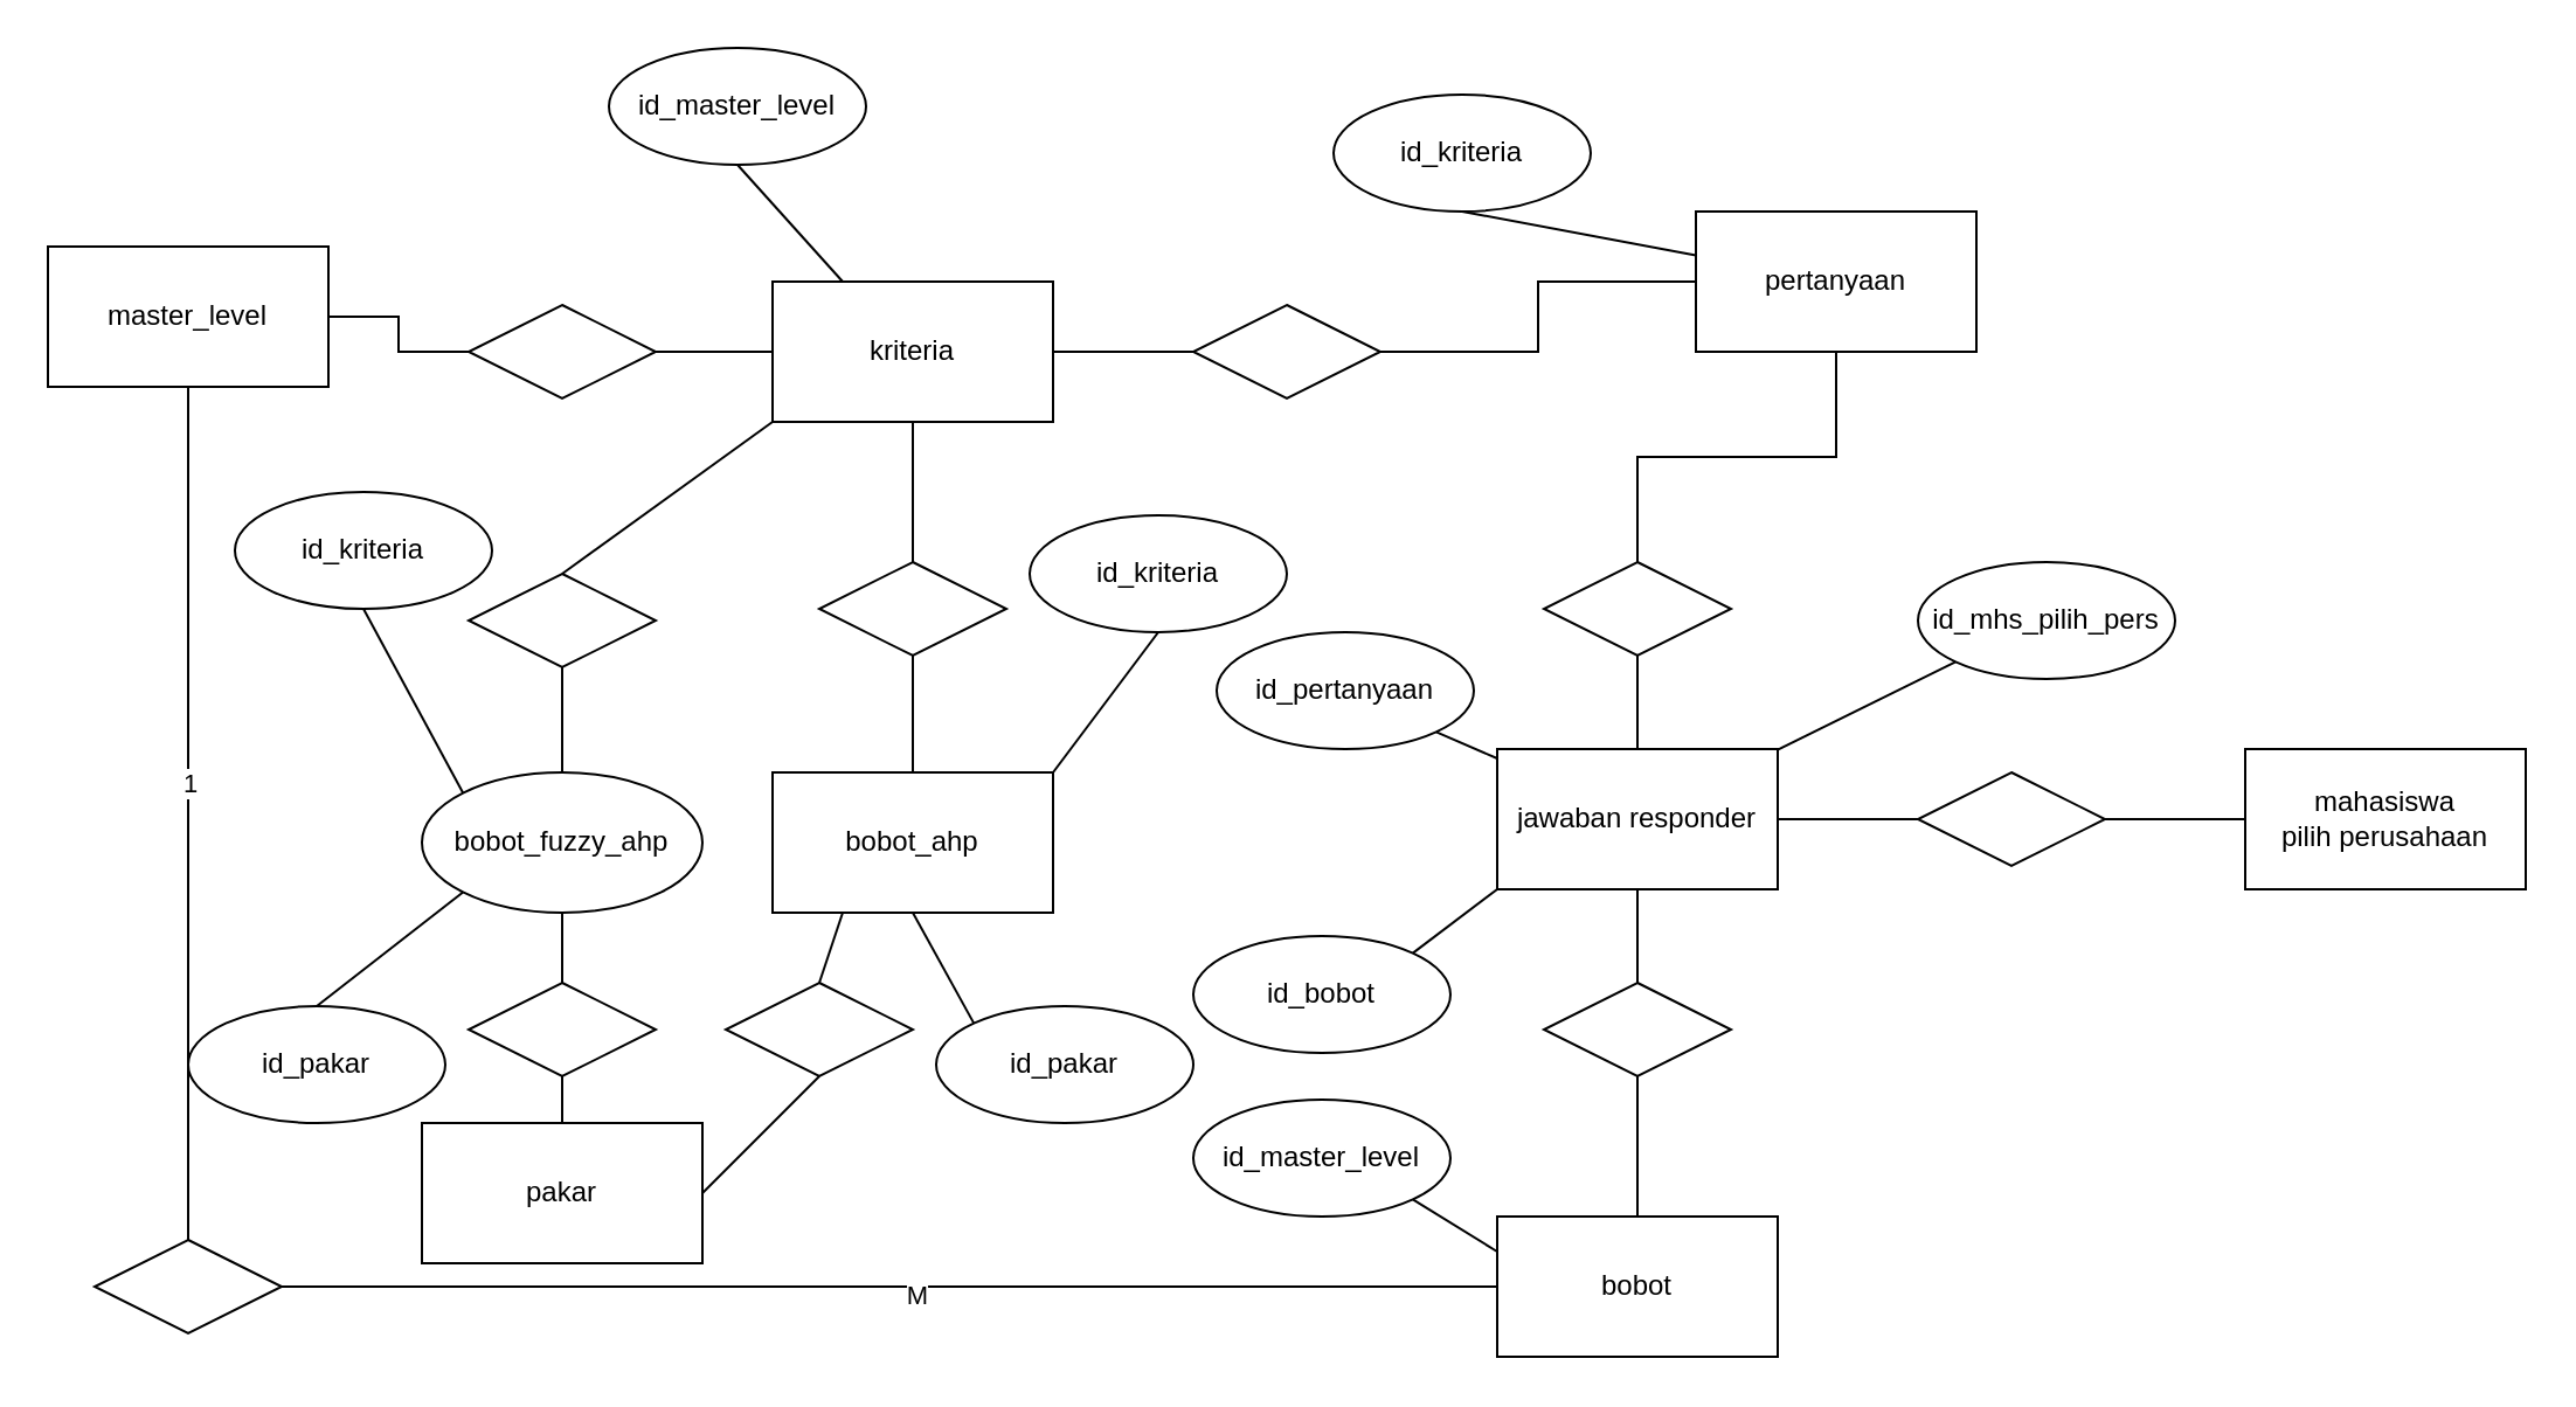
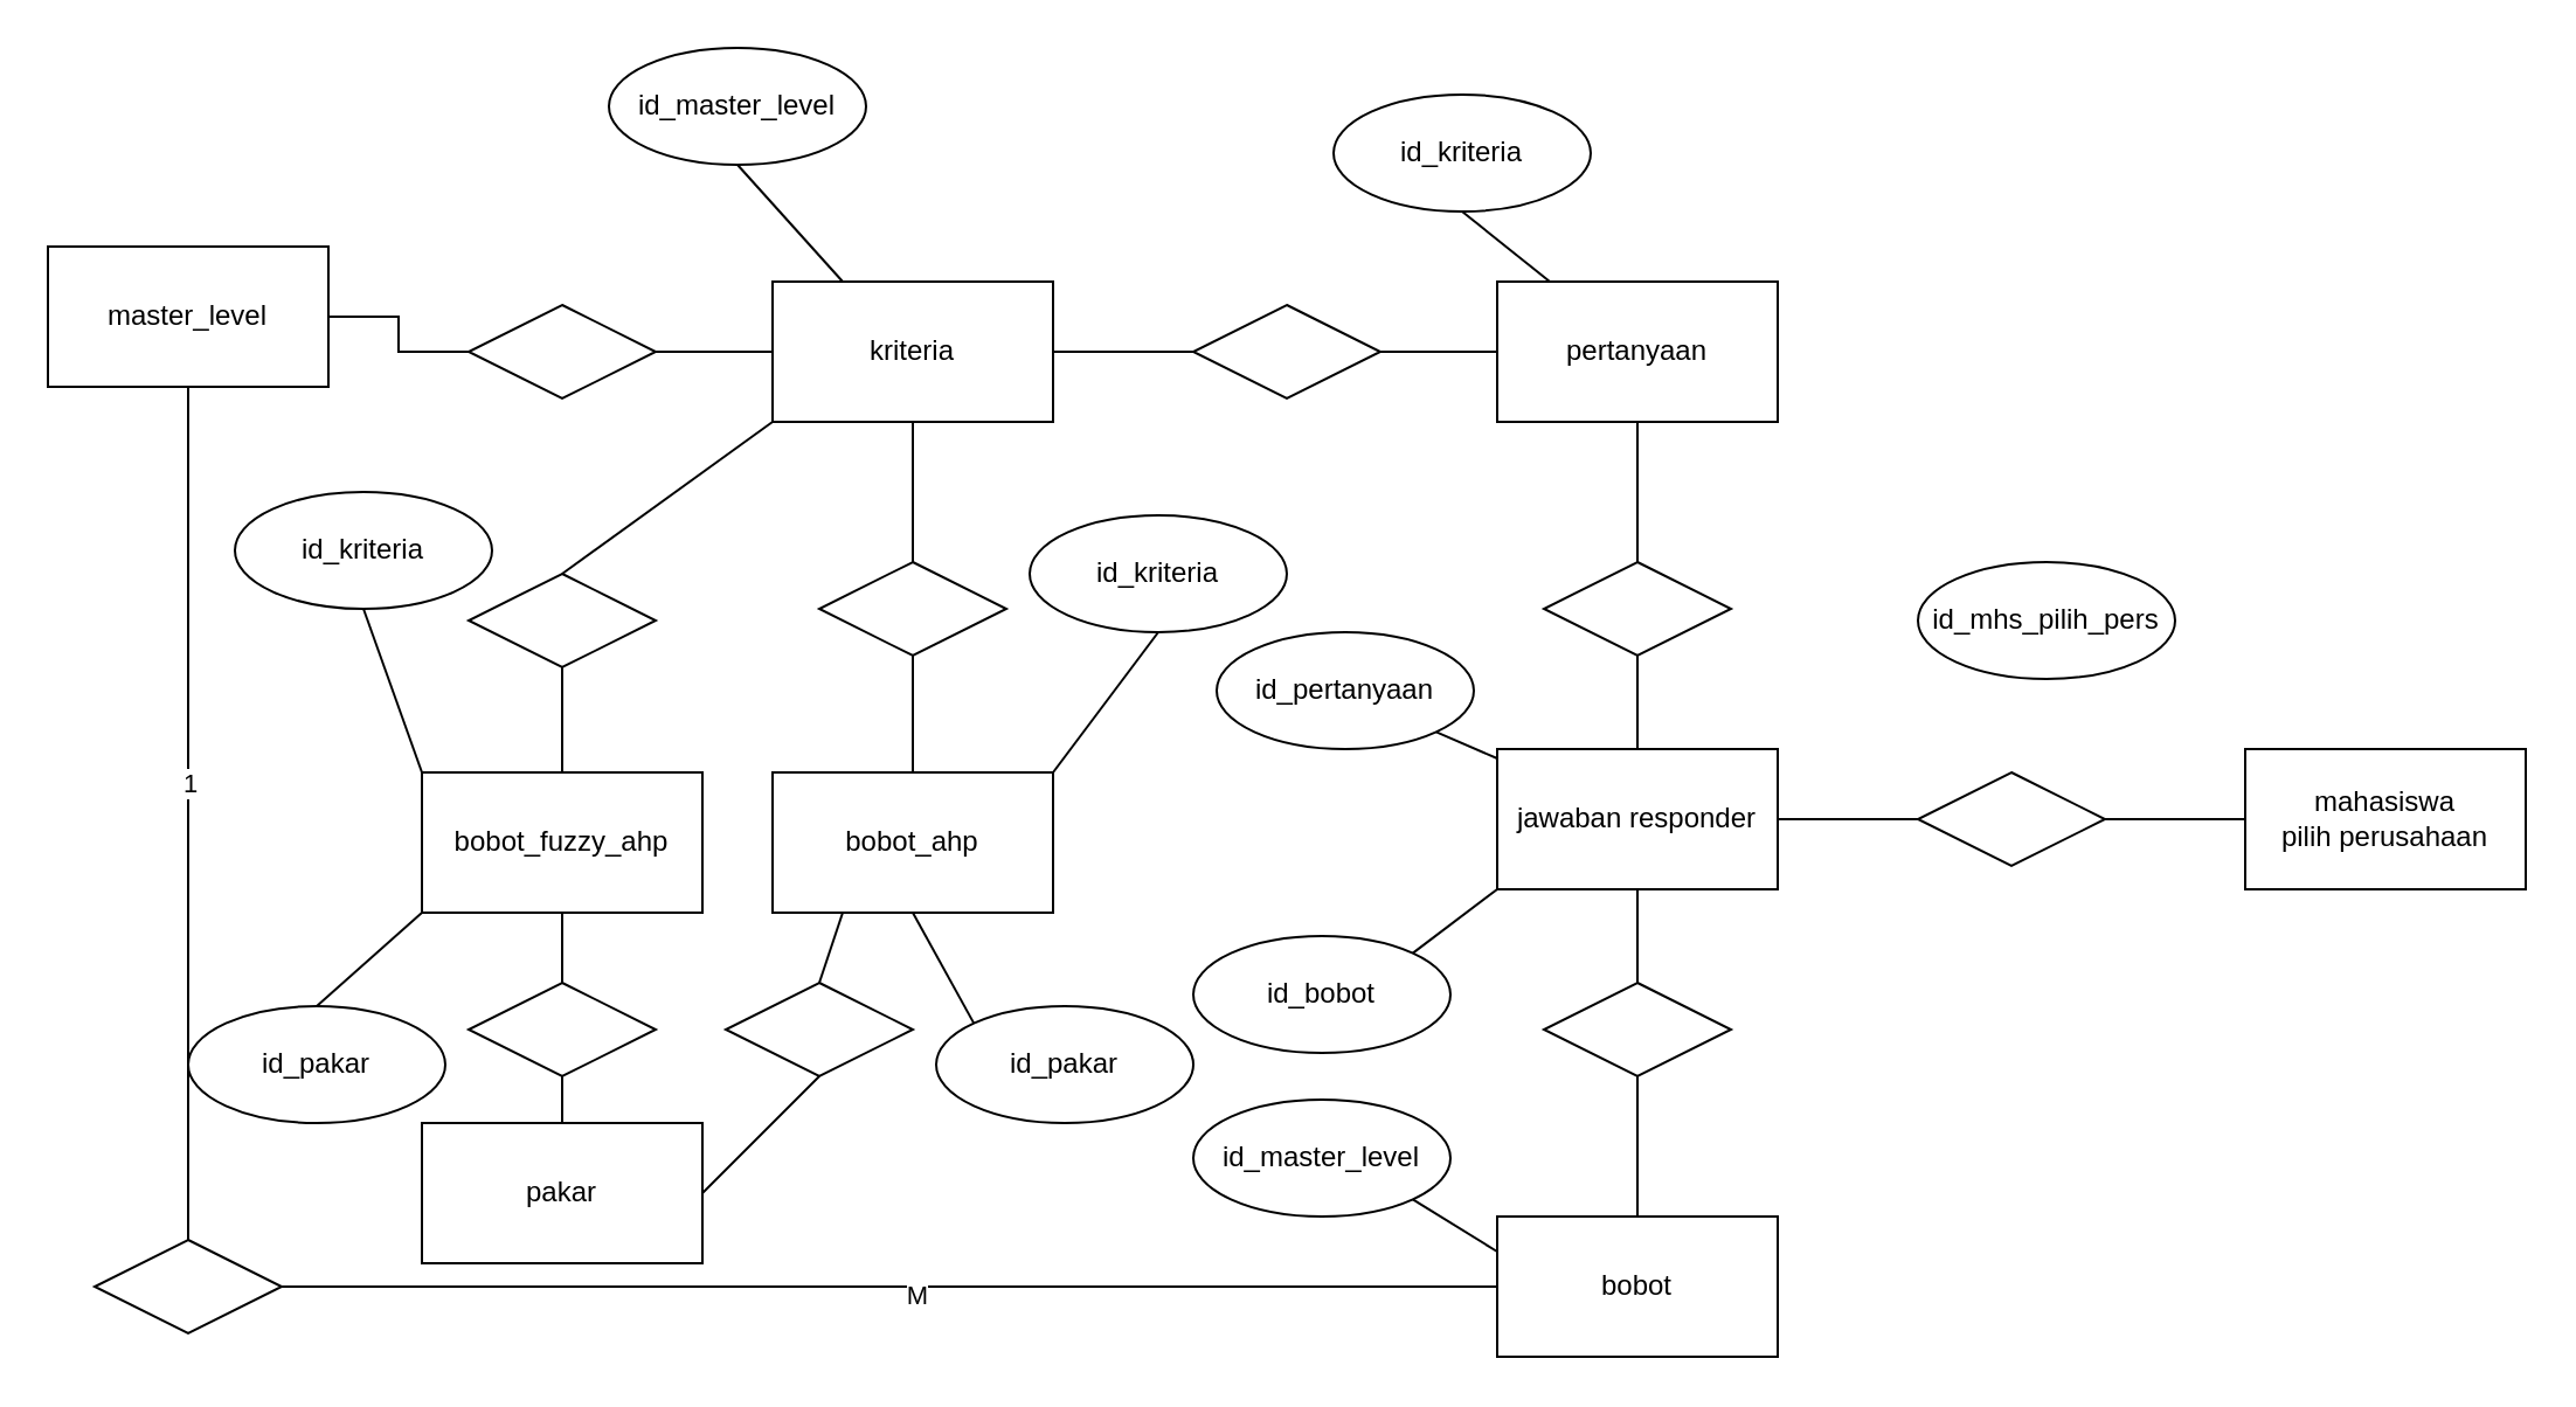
- <mxCell id="8" value="pertanyaan" style="rounded=0;whiteSpace=wrap;html=1;" parent="1" vertex="1"><mxGeometry x="725" y="90" width="120" height="60" as="geometry" /></mxCell>
+ <mxCell id="8" value="pertanyaan" style="rounded=0;whiteSpace=wrap;html=1;" parent="1" vertex="1"><mxGeometry x="640" y="120" width="120" height="60" as="geometry" /></mxCell>
- <mxCell id="31" style="edgeStyle=none;rounded=0;orthogonalLoop=1;jettySize=auto;html=1;exitX=0;exitY=1;exitDx=0;exitDy=0;endArrow=none;endFill=0;" parent="1" source="32" target="19" edge="1"><mxGeometry relative="1" as="geometry" /></mxCell>
- <mxCell id="39" value="bobot_fuzzy_ahp" style="ellipse;whiteSpace=wrap;html=1;" parent="1" vertex="1"><mxGeometry x="180" y="330" width="120" height="60" as="geometry" /></mxCell>
+ <mxCell id="39" value="bobot_fuzzy_ahp" style="rounded=0;whiteSpace=wrap;html=1;" parent="1" vertex="1"><mxGeometry x="180" y="330" width="120" height="60" as="geometry" /></mxCell>
